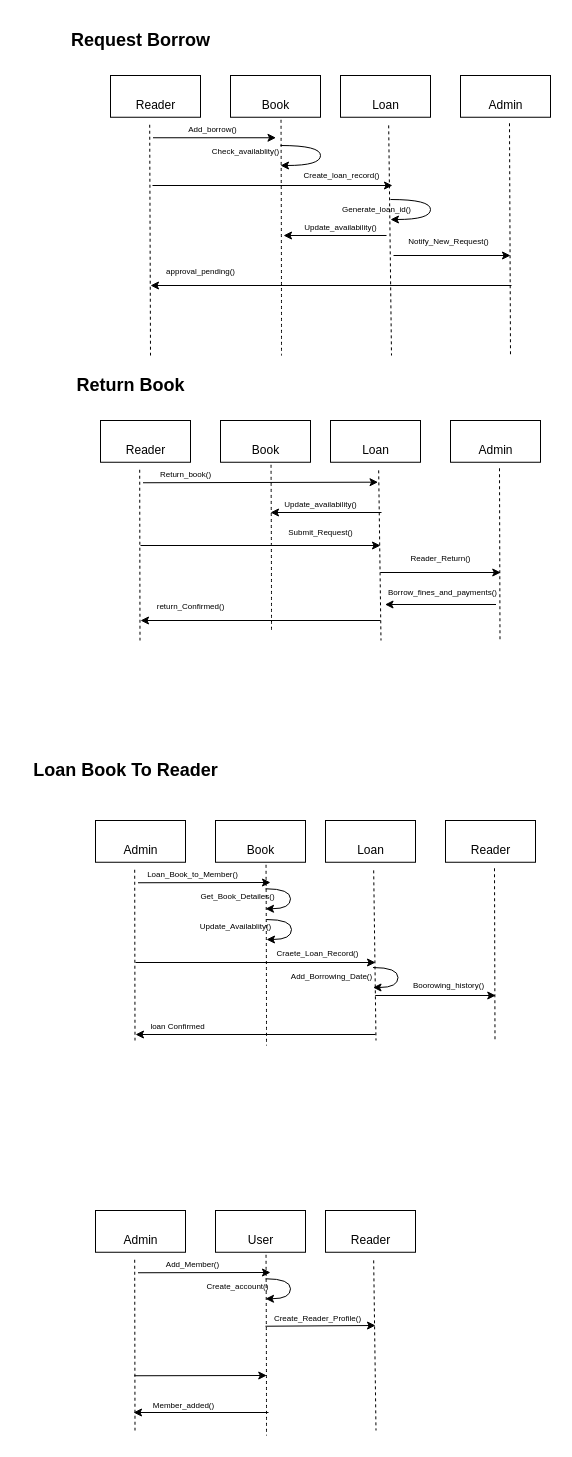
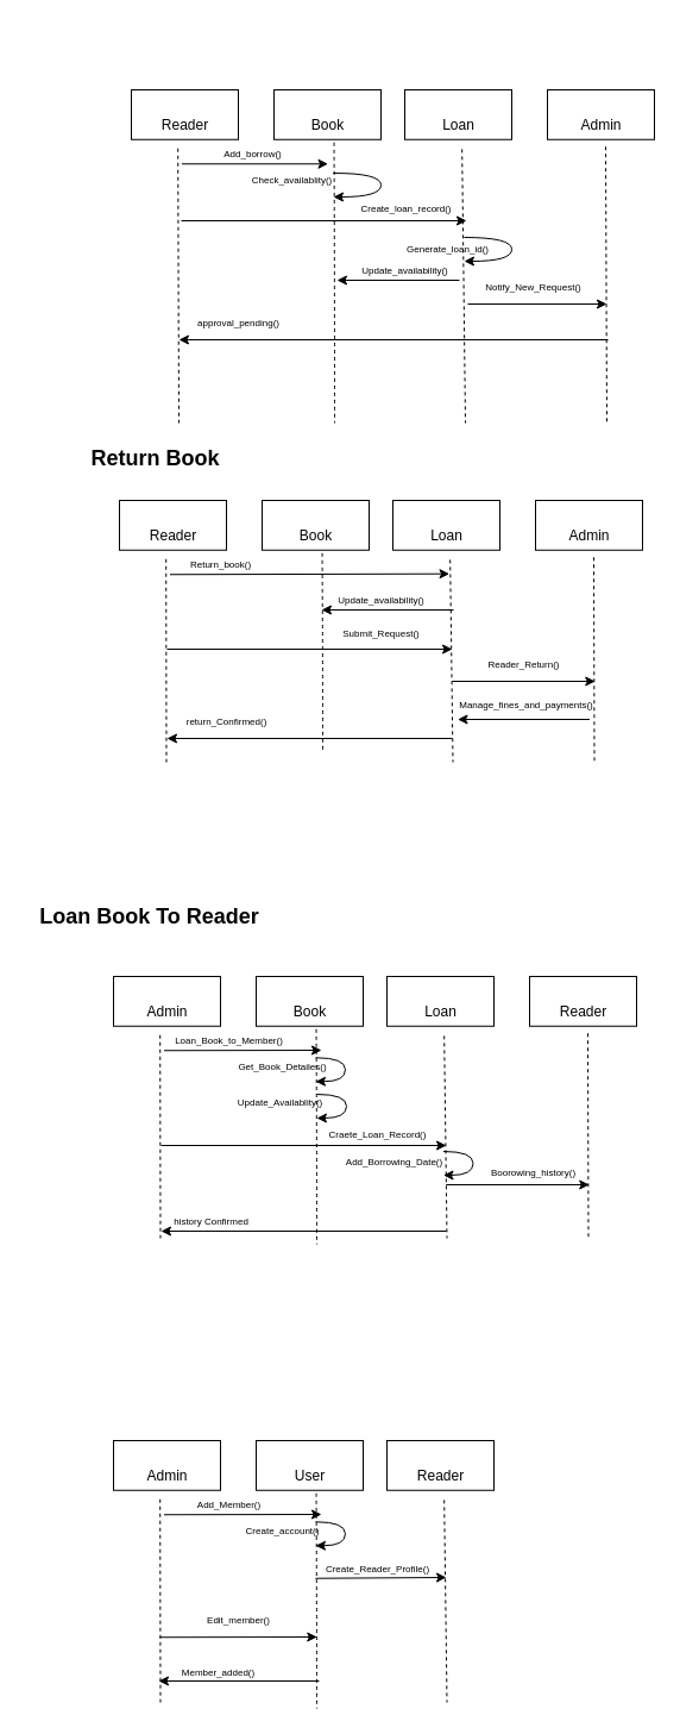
- <mxCell id="28" value="&lt;font style=&quot;font-size: 18px;&quot;&gt;&lt;b style=&quot;&quot;&gt;Request Borrow&lt;/b&gt;&lt;/font&gt;" style="text;html=1;align=center;verticalAlign=middle;resizable=0;points=[];autosize=1;strokeColor=none;fillColor=none;" parent="1" vertex="1"><mxGeometry x="60" y="20" width="160" height="40" as="geometry" /></mxCell>
- <mxCell id="57" value="&lt;font style=&quot;font-size: 8px;&quot;&gt;Borrow_fines_and_payments()&lt;/font&gt;" style="text;html=1;align=center;verticalAlign=middle;resizable=0;points=[];autosize=1;strokeColor=none;fillColor=none;" parent="1" vertex="1"><mxGeometry x="371.5" y="576" width="140" height="30" as="geometry" /></mxCell>
+ <mxCell id="57" value="&lt;font style=&quot;font-size: 8px;&quot;&gt;Manage_fines_and_payments()&lt;/font&gt;" style="text;html=1;align=center;verticalAlign=middle;resizable=0;points=[];autosize=1;strokeColor=none;fillColor=none;" parent="1" vertex="1"><mxGeometry x="371.5" y="576" width="140" height="30" as="geometry" /></mxCell>
- <mxCell id="80" value="&lt;font style=&quot;font-size: 8px;&quot;&gt;loan Confirmed&lt;/font&gt;" style="text;html=1;align=center;verticalAlign=middle;resizable=0;points=[];autosize=1;strokeColor=none;fillColor=none;" parent="1" vertex="1"><mxGeometry x="137" y="1010" width="80" height="30" as="geometry" /></mxCell>
+ <mxCell id="80" value="&lt;font style=&quot;font-size: 8px;&quot;&gt;history Confirmed&lt;/font&gt;" style="text;html=1;align=center;verticalAlign=middle;resizable=0;points=[];autosize=1;strokeColor=none;fillColor=none;" parent="1" vertex="1"><mxGeometry x="137" y="1010" width="80" height="30" as="geometry" /></mxCell>
+ <mxCell id="109" value="&lt;font style=&quot;font-size: 8px;&quot;&gt;Edit_member()&lt;/font&gt;" style="text;html=1;align=center;verticalAlign=middle;resizable=0;points=[];autosize=1;strokeColor=none;fillColor=none;" parent="1" vertex="1"><mxGeometry x="160" y="1345" width="80" height="30" as="geometry" /></mxCell>
